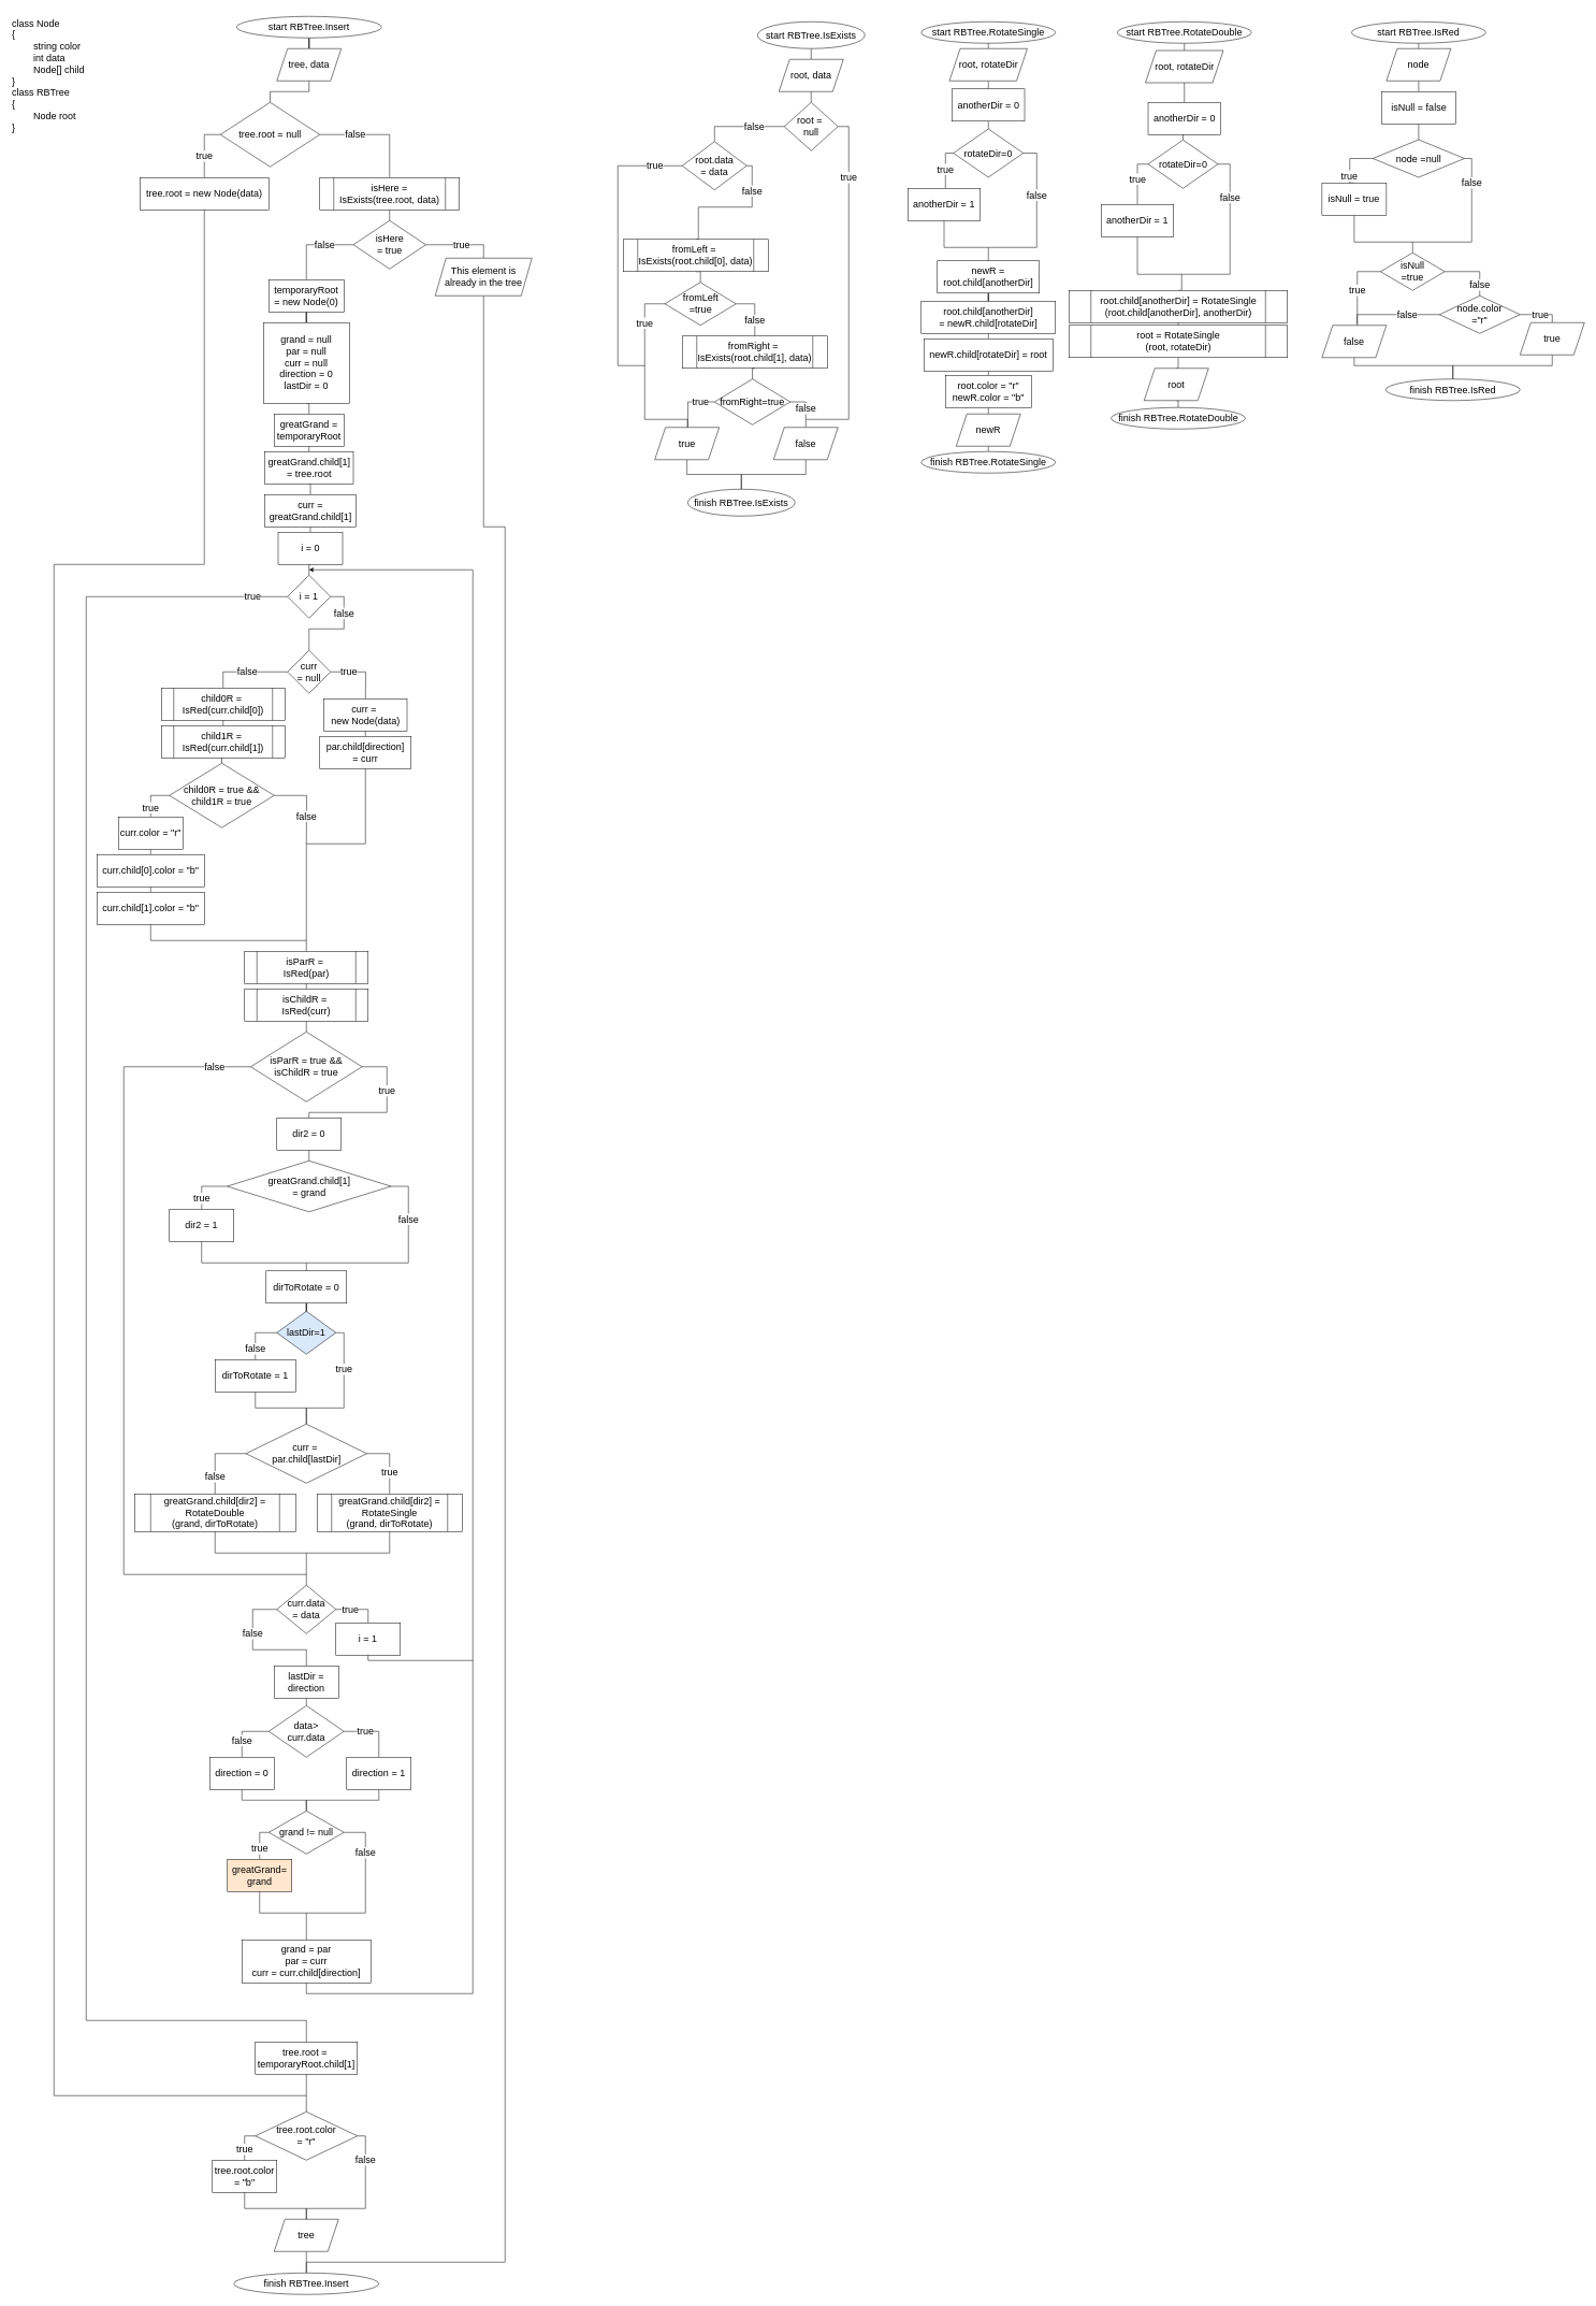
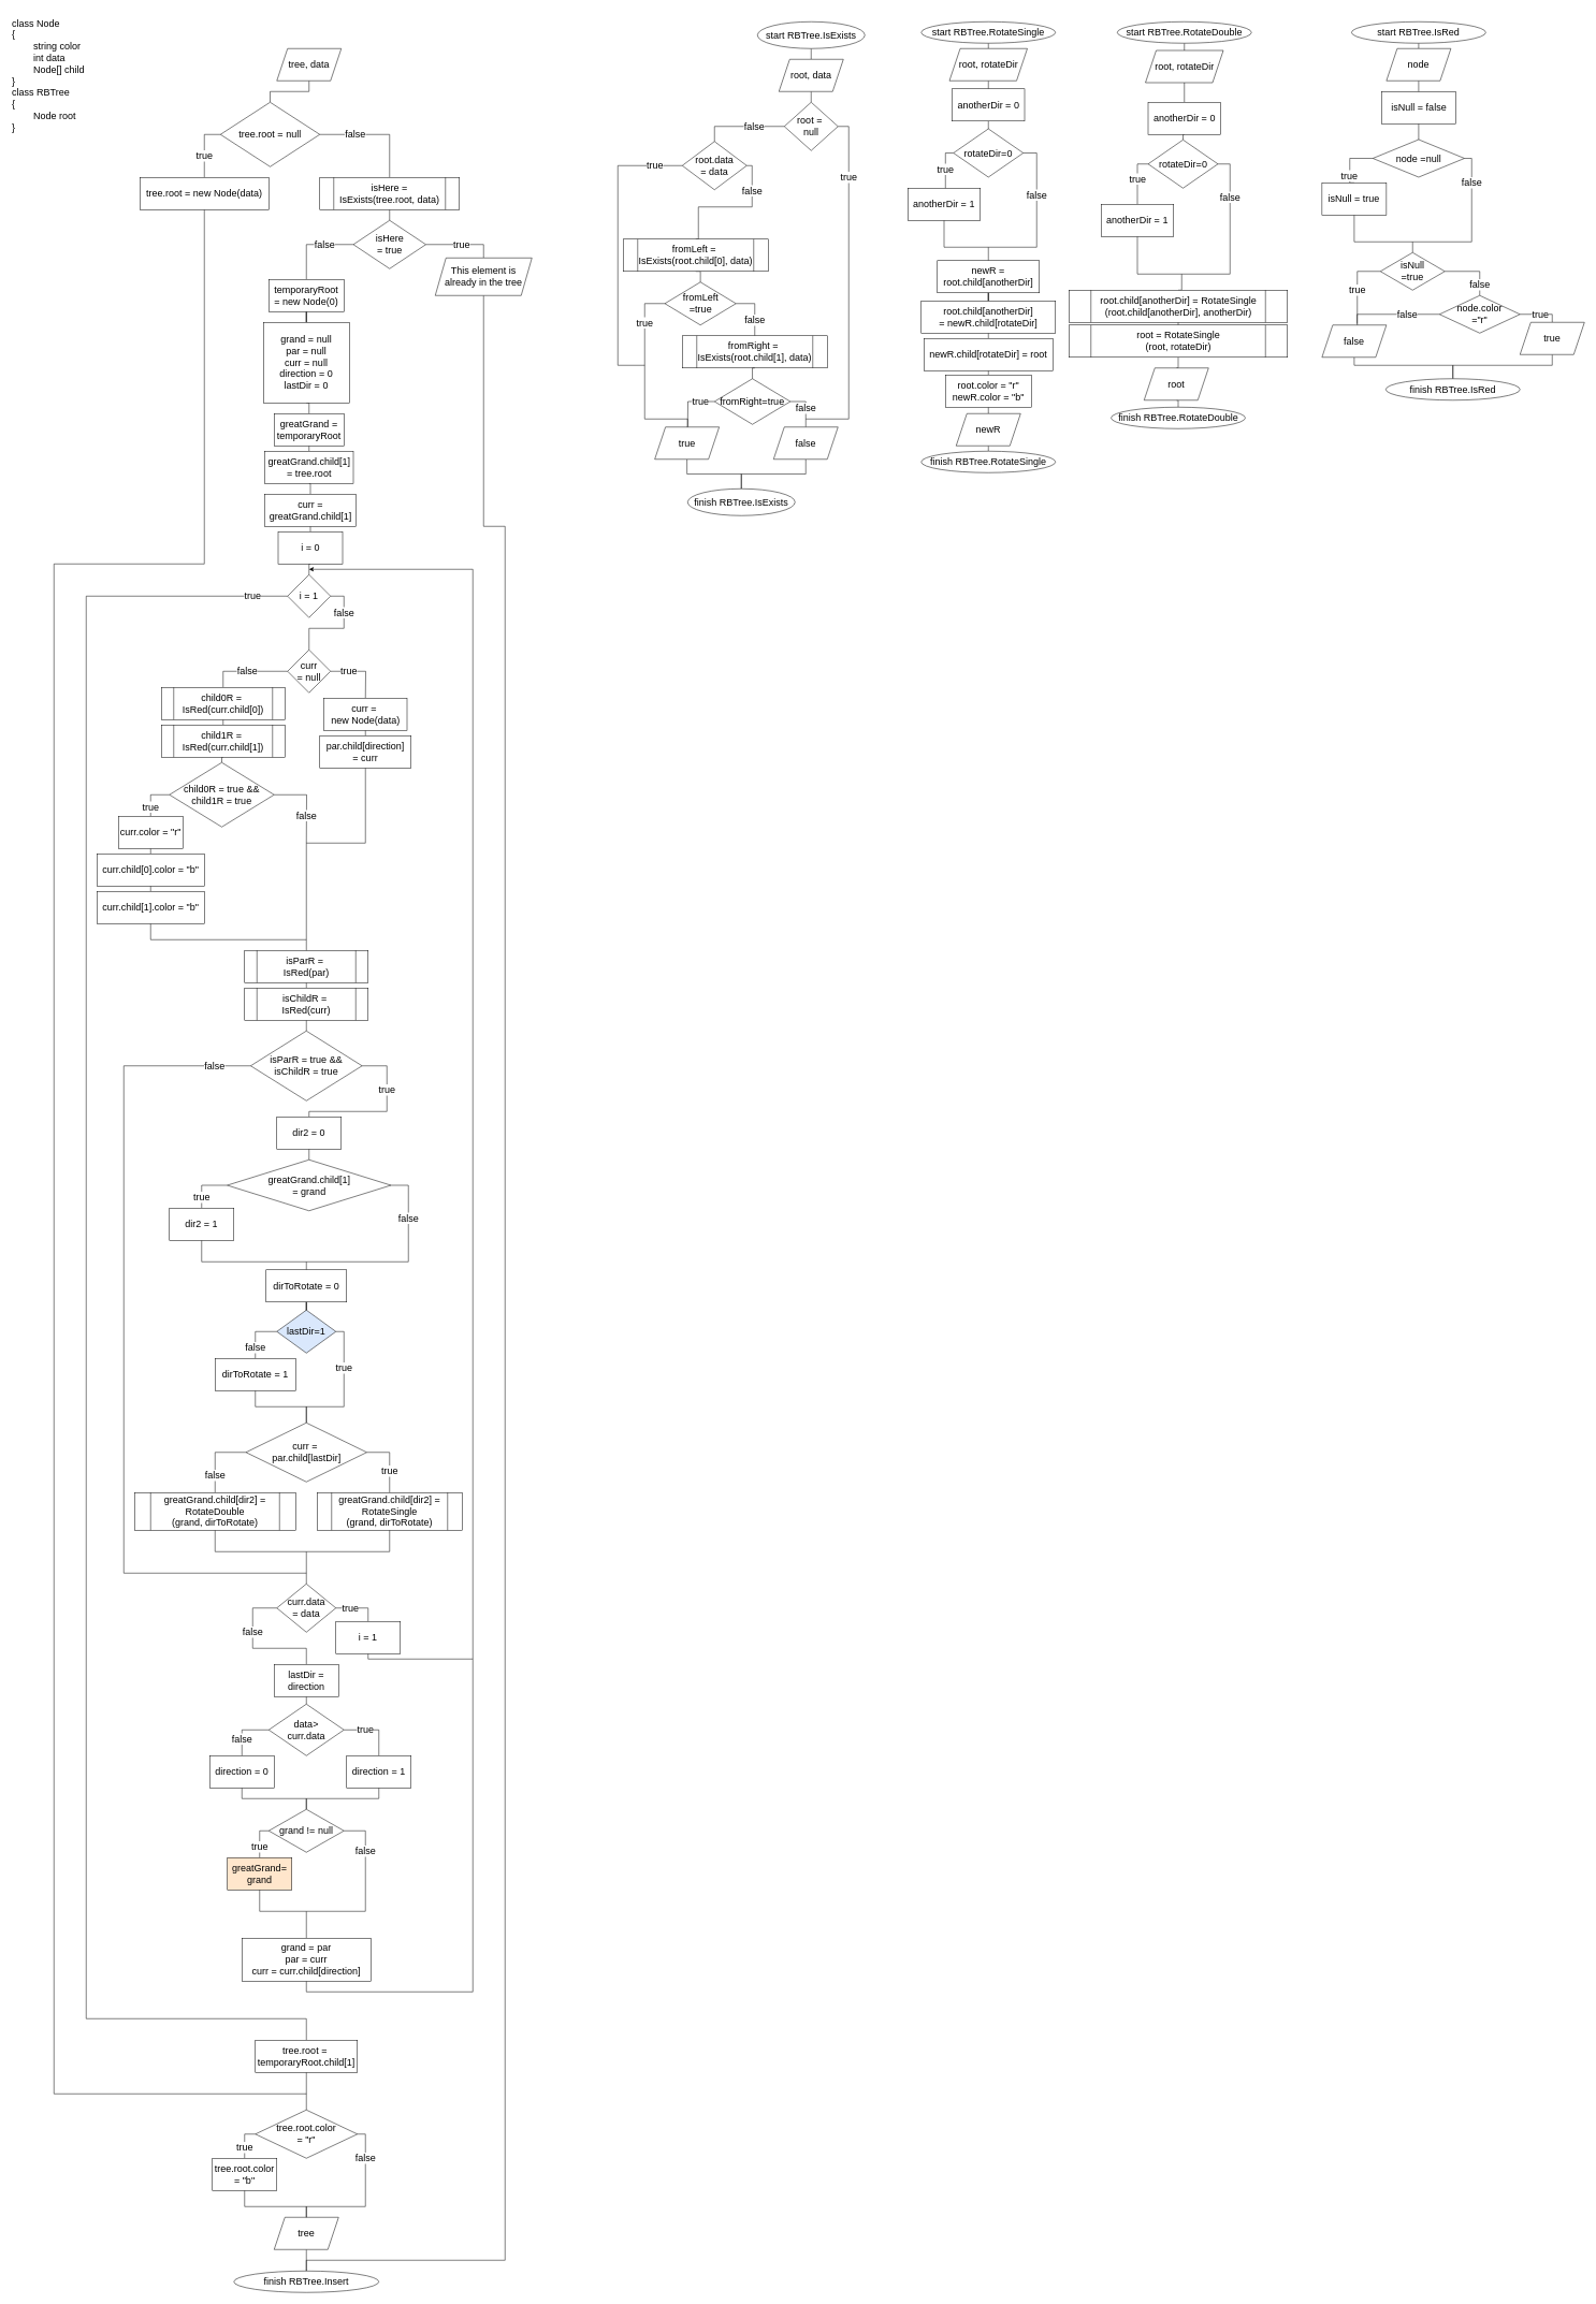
- <mxCell id="4" value="start RBTree.Insert" style="ellipse;whiteSpace=wrap;html=1;fontSize=18;" parent="1" vertex="1"><mxGeometry x="440" y="30" width="270" height="40" as="geometry" /></mxCell>
- <mxCell id="3" style="edgeStyle=orthogonalEdgeStyle;rounded=0;orthogonalLoop=1;jettySize=auto;html=1;entryX=0.5;entryY=0;entryDx=0;entryDy=0;endArrow=none;endFill=0;" parent="1" source="4" target="6" edge="1"><mxGeometry relative="1" as="geometry" /></mxCell>
